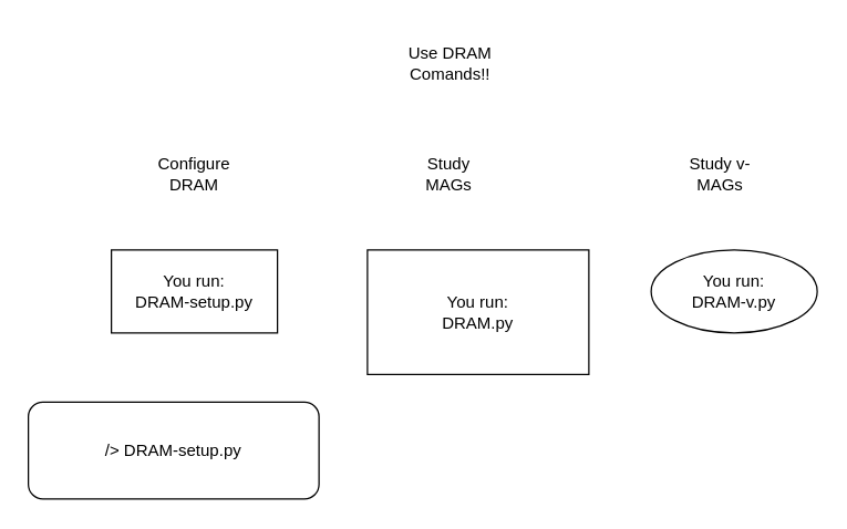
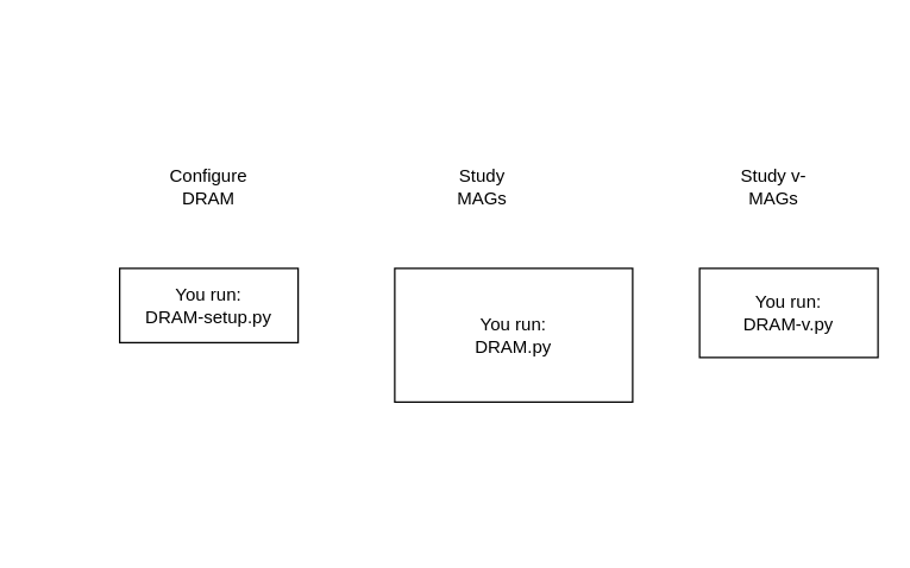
- <mxCell id="3" value="&lt;div&gt;Use DRAM Comands!!&lt;/div&gt;" style="text;html=1;strokeColor=none;fillColor=none;align=center;verticalAlign=middle;whiteSpace=wrap;rounded=0;" vertex="1" parent="1"><mxGeometry x="290" y="20" width="70" height="50" as="geometry" /></mxCell>
- <mxCell id="7" value="&lt;div&gt;You run:&lt;/div&gt;&lt;div&gt;DRAM-setup.py&lt;br&gt;&lt;/div&gt;" style="rounded=0;whiteSpace=wrap;html=1;" vertex="1" parent="1"><mxGeometry x="80" y="180" width="120" height="60" as="geometry" /></mxCell>
+ <mxCell id="7" value="&lt;div&gt;You run:&lt;/div&gt;&lt;div&gt;DRAM-setup.py&lt;br&gt;&lt;/div&gt;" style="rounded=0;whiteSpace=wrap;html=1;" vertex="1" parent="1"><mxGeometry x="80" y="180" width="120" height="50" as="geometry" /></mxCell>
- <mxCell id="9" value="&lt;div&gt;You run:&lt;/div&gt;&lt;div&gt;DRAM-v.py&lt;br&gt;&lt;/div&gt;" style="ellipse;whiteSpace=wrap;html=1;" vertex="1" parent="1"><mxGeometry x="470" y="180" width="120" height="60" as="geometry" /></mxCell>
+ <mxCell id="9" value="&lt;div&gt;You run:&lt;/div&gt;&lt;div&gt;DRAM-v.py&lt;br&gt;&lt;/div&gt;" style="rounded=0;whiteSpace=wrap;html=1;" vertex="1" parent="1"><mxGeometry x="470" y="180" width="120" height="60" as="geometry" /></mxCell>
- <mxCell id="10" value="/&amp;gt; DRAM-setup.py" style="rounded=1;whiteSpace=wrap;html=1;" vertex="1" parent="1"><mxGeometry x="20" y="290" width="210" height="70" as="geometry" /></mxCell>
